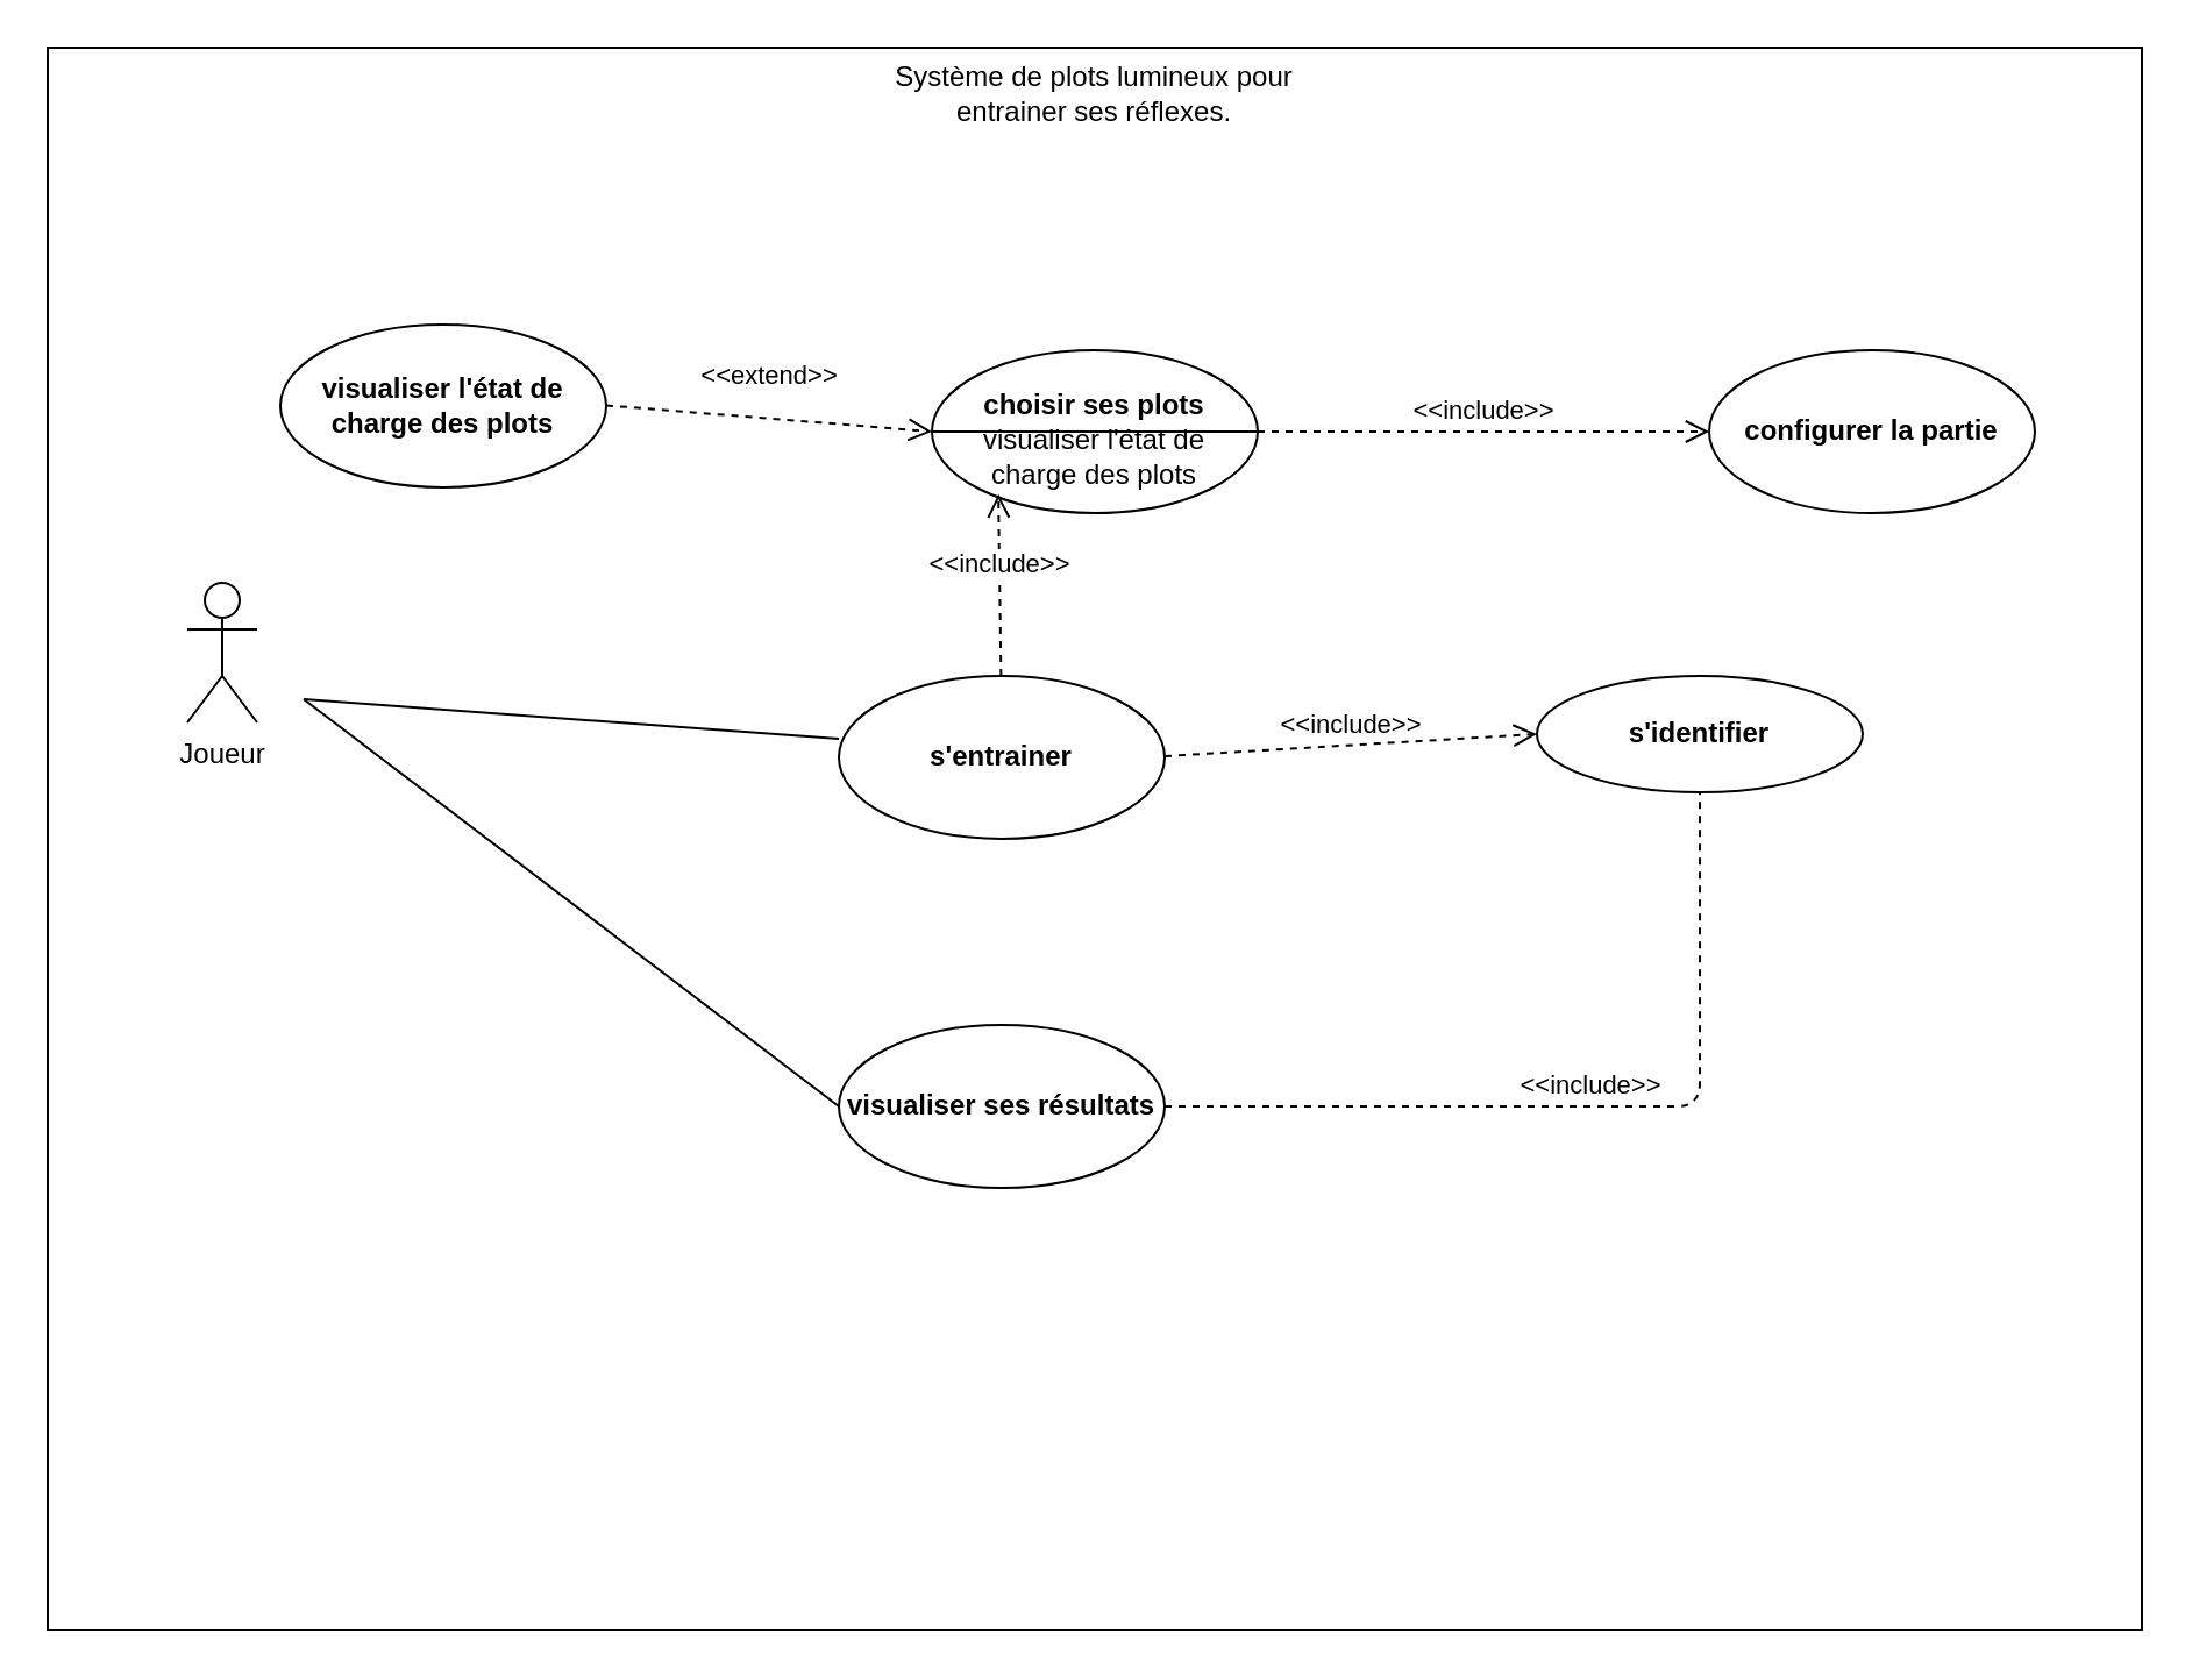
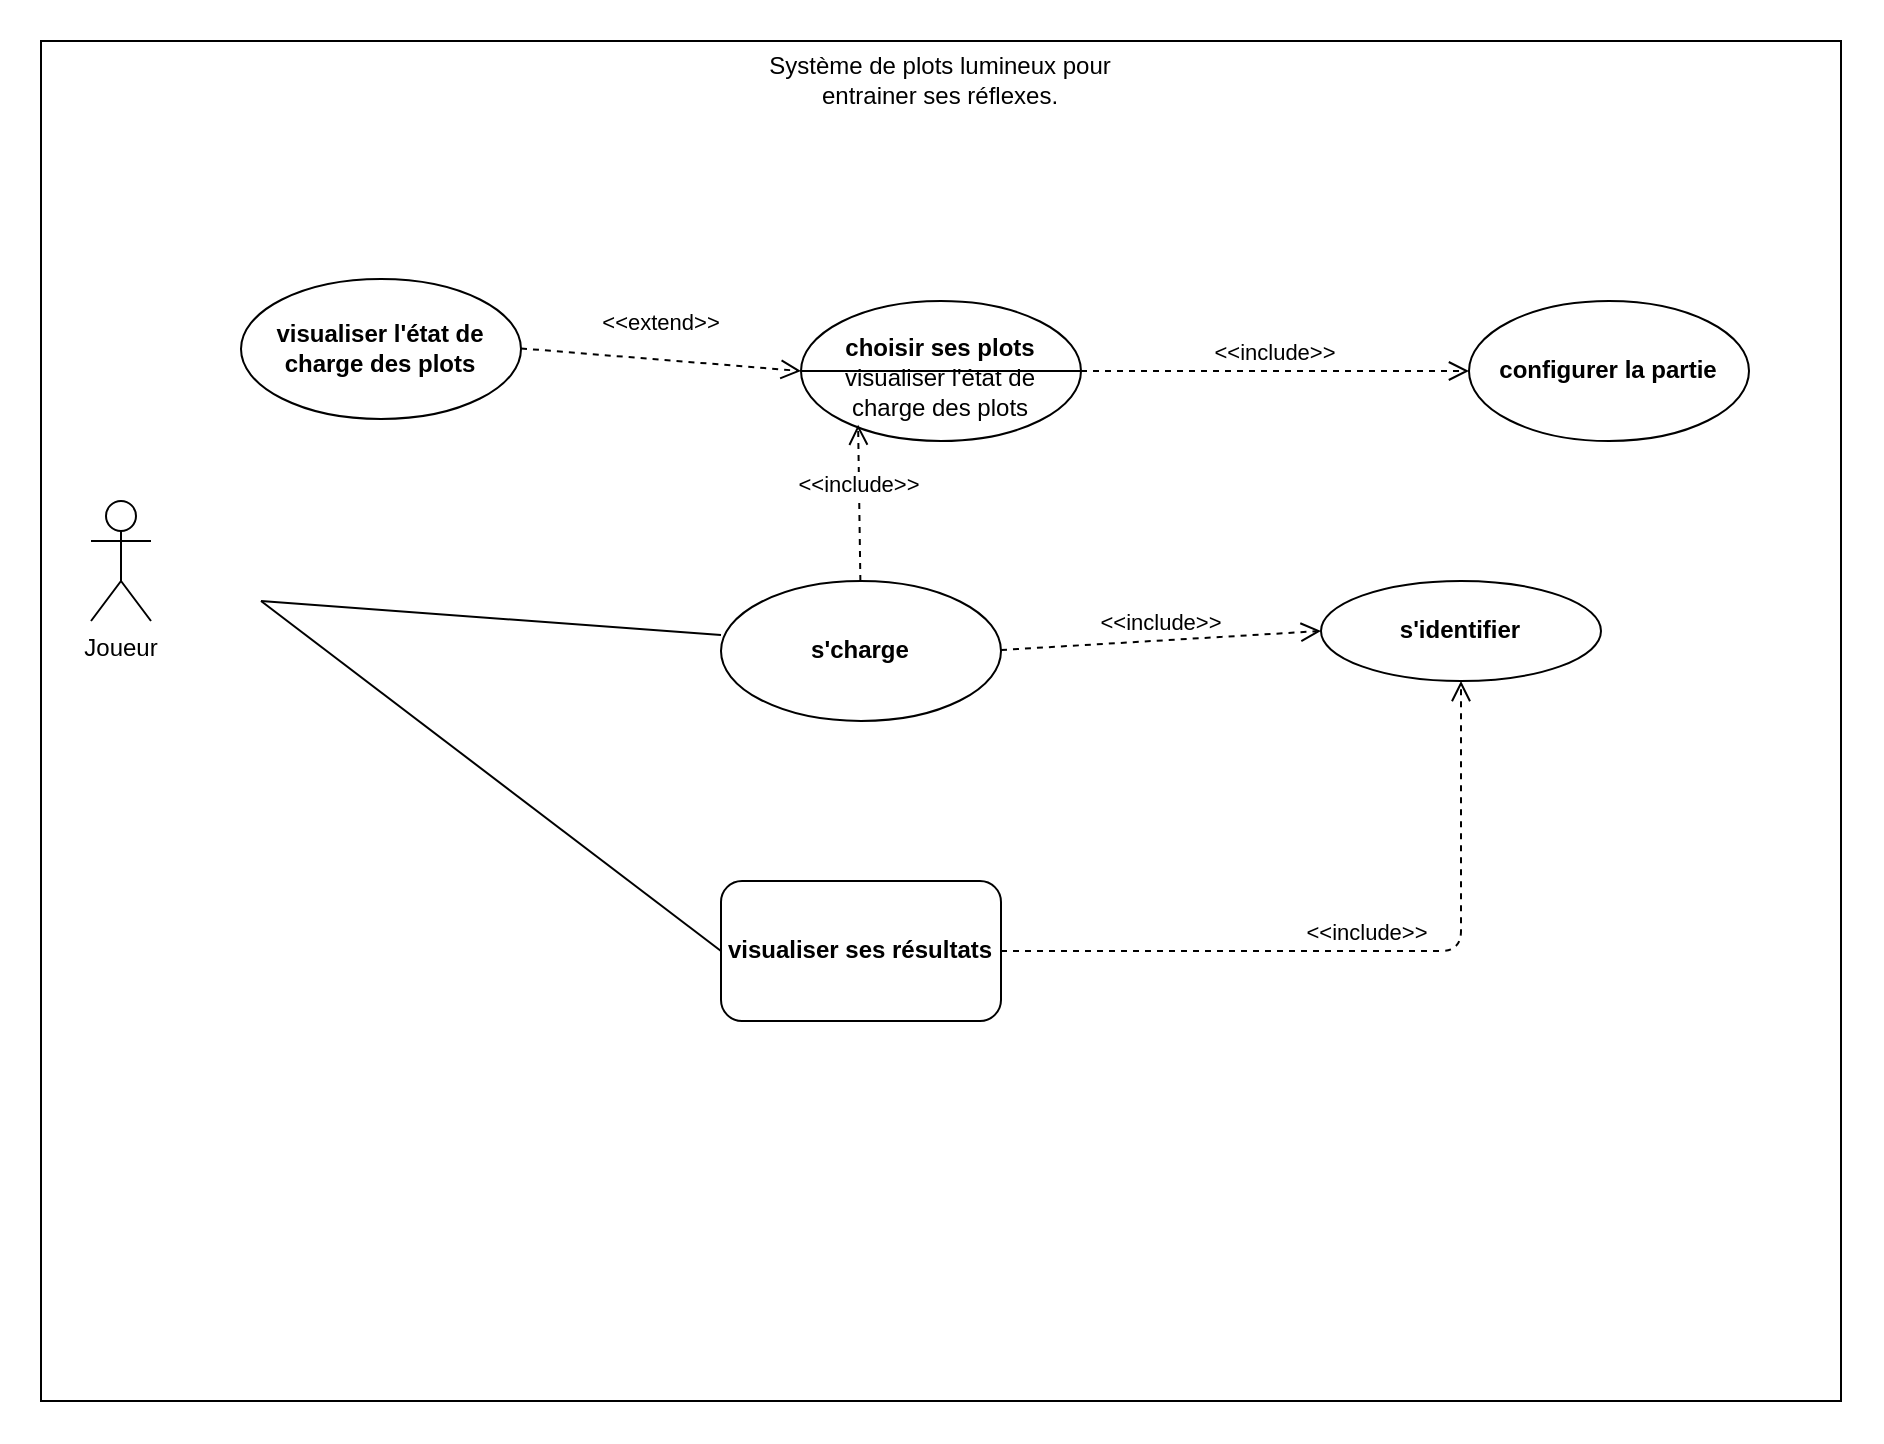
- <mxCell id="4" value="Joueur" style="shape=umlActor;verticalLabelPosition=bottom;verticalAlign=top;html=1;outlineConnect=0;" parent="1" vertex="1"><mxGeometry x="80" y="250" width="30" height="60" as="geometry" /></mxCell>
+ <mxCell id="4" value="Joueur" style="shape=umlActor;verticalLabelPosition=bottom;verticalAlign=top;html=1;outlineConnect=0;" parent="1" vertex="1"><mxGeometry x="45" y="250" width="30" height="60" as="geometry" /></mxCell>
- <mxCell id="5" value="&lt;b&gt;s'entrainer&lt;/b&gt;" style="ellipse;whiteSpace=wrap;html=1;" parent="1" vertex="1"><mxGeometry x="360" y="290" width="140" height="70" as="geometry" /></mxCell>
+ <mxCell id="5" value="&lt;b&gt;s'charge&lt;/b&gt;" style="ellipse;whiteSpace=wrap;html=1;" parent="1" vertex="1"><mxGeometry x="360" y="290" width="140" height="70" as="geometry" /></mxCell>
- <mxCell id="20" value="&amp;lt;&amp;lt;include&amp;gt;&amp;gt;" style="html=1;verticalAlign=bottom;endArrow=none;dashed=1;endSize=8;exitX=1;exitY=0.5;exitDx=0;exitDy=0;entryX=0.5;entryY=1;entryDx=0;entryDy=0;edgeStyle=orthogonalEdgeStyle;" edge="1" parent="1" source="18" target="16"><mxGeometry relative="1" as="geometry"><mxPoint x="510" y="474.5" as="sourcePoint" /><mxPoint x="670" y="475" as="targetPoint" /></mxGeometry></mxCell>
+ <mxCell id="20" value="&amp;lt;&amp;lt;include&amp;gt;&amp;gt;" style="html=1;verticalAlign=bottom;endArrow=open;dashed=1;endSize=8;exitX=1;exitY=0.5;exitDx=0;exitDy=0;entryX=0.5;entryY=1;entryDx=0;entryDy=0;edgeStyle=orthogonalEdgeStyle;" edge="1" parent="1" source="18" target="16"><mxGeometry relative="1" as="geometry"><mxPoint x="510" y="474.5" as="sourcePoint" /><mxPoint x="670" y="475" as="targetPoint" /></mxGeometry></mxCell>
- <mxCell id="18" value="&lt;b&gt;visualiser ses résultats&lt;/b&gt;" style="ellipse;whiteSpace=wrap;html=1;" vertex="1" parent="1"><mxGeometry x="360" y="440" width="140" height="70" as="geometry" /></mxCell>
+ <mxCell id="18" value="&lt;b&gt;visualiser ses résultats&lt;/b&gt;" style="whiteSpace=wrap;html=1;rounded=1;" vertex="1" parent="1"><mxGeometry x="360" y="440" width="140" height="70" as="geometry" /></mxCell>
